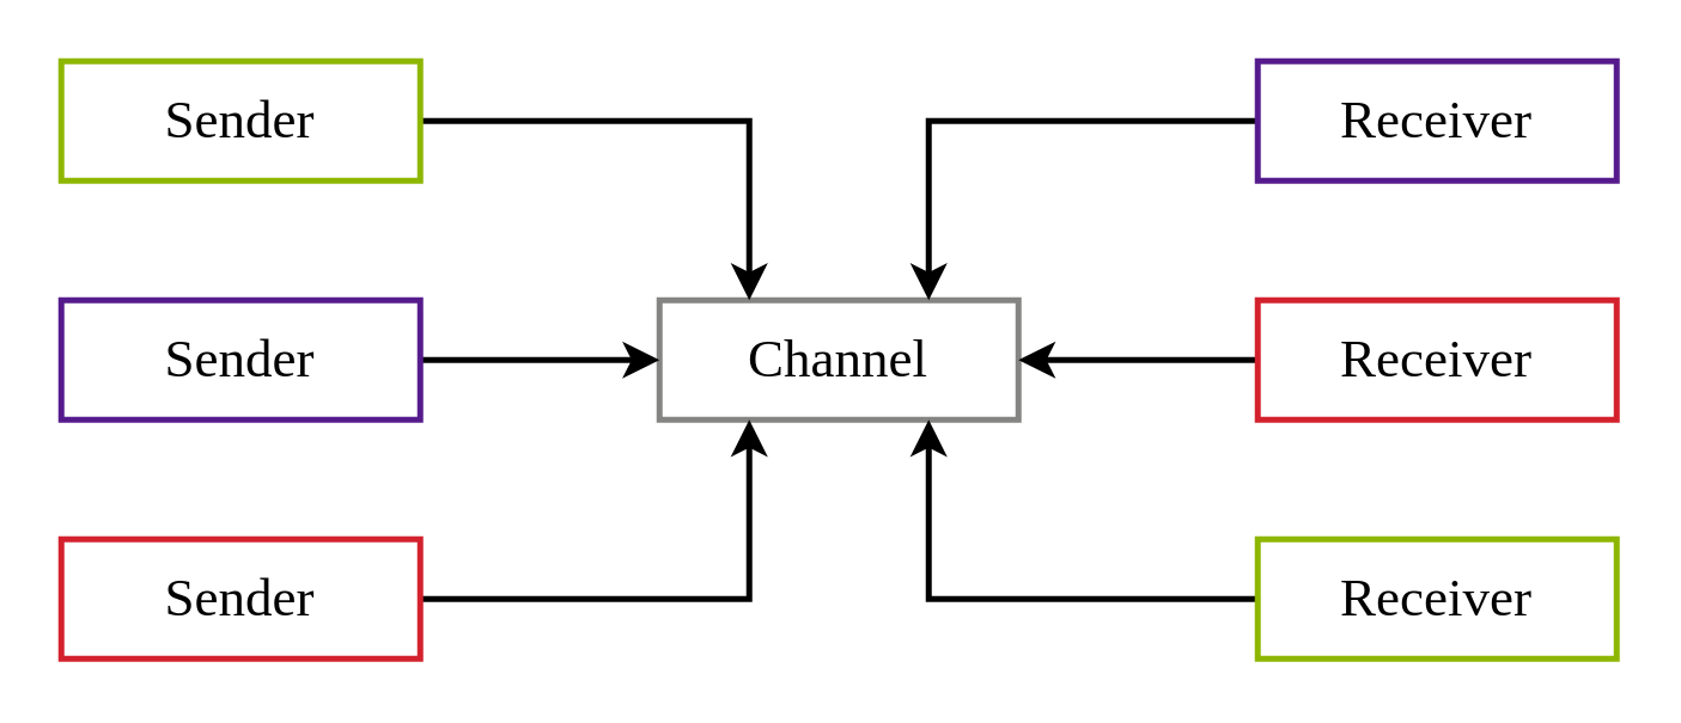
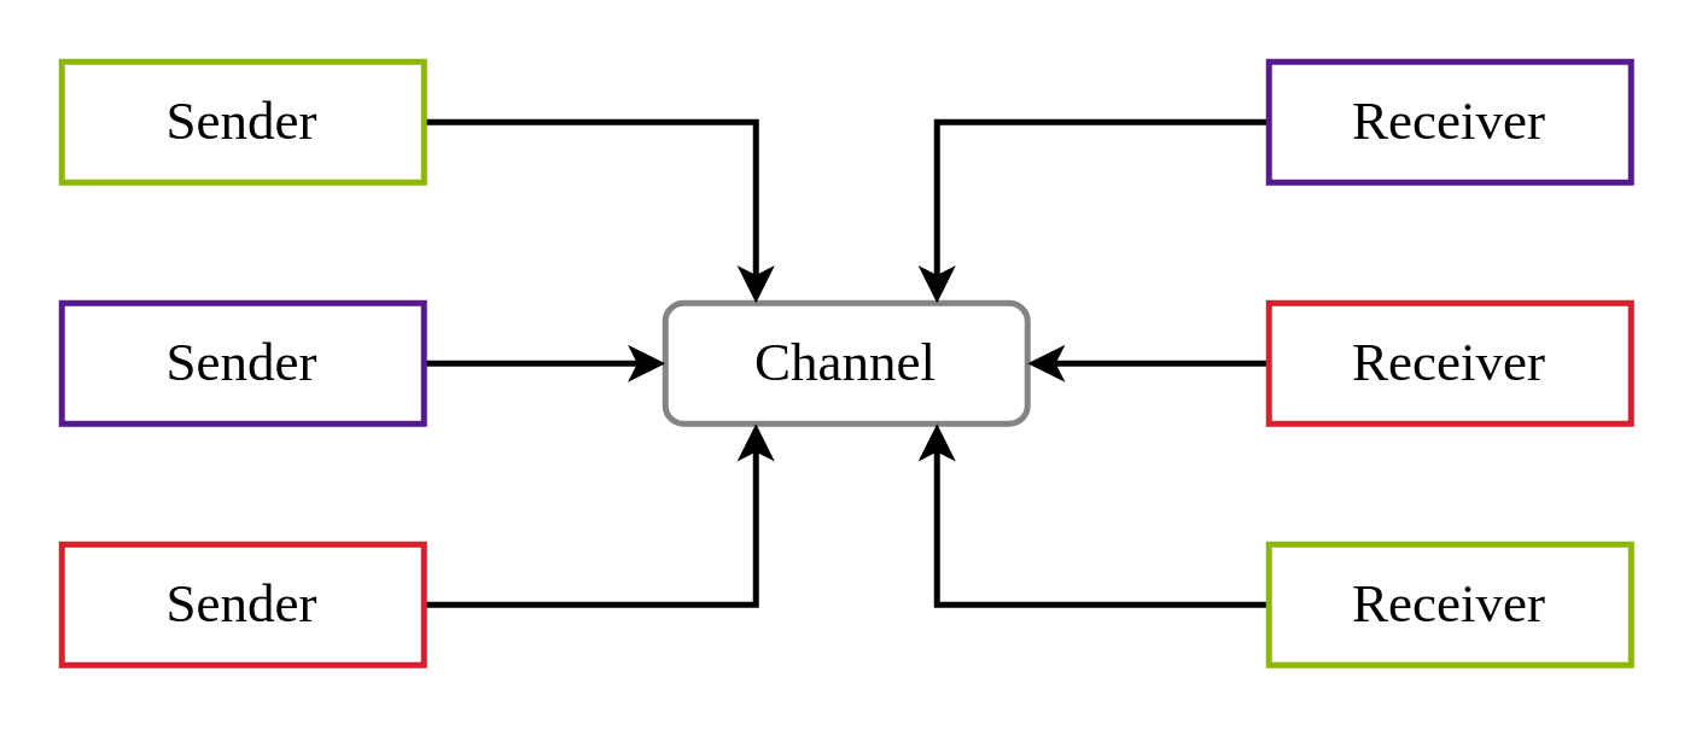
- <mxCell id="2" value="&lt;font face=&quot;Fira Code Retina&quot; style=&quot;font-size: 18px&quot;&gt;Channel&lt;/font&gt;" style="rounded=0;whiteSpace=wrap;html=1;fillColor=none;strokeWidth=2;strokeColor=#848482;" vertex="1" parent="1"><mxGeometry x="220" y="100" width="120" height="40" as="geometry" /></mxCell>
+ <mxCell id="2" value="&lt;font face=&quot;Fira Code Retina&quot; style=&quot;font-size: 18px&quot;&gt;Channel&lt;/font&gt;" style="whiteSpace=wrap;html=1;fillColor=none;strokeWidth=2;strokeColor=#848482;rounded=1;" vertex="1" parent="1"><mxGeometry x="220" y="100" width="120" height="40" as="geometry" /></mxCell>
